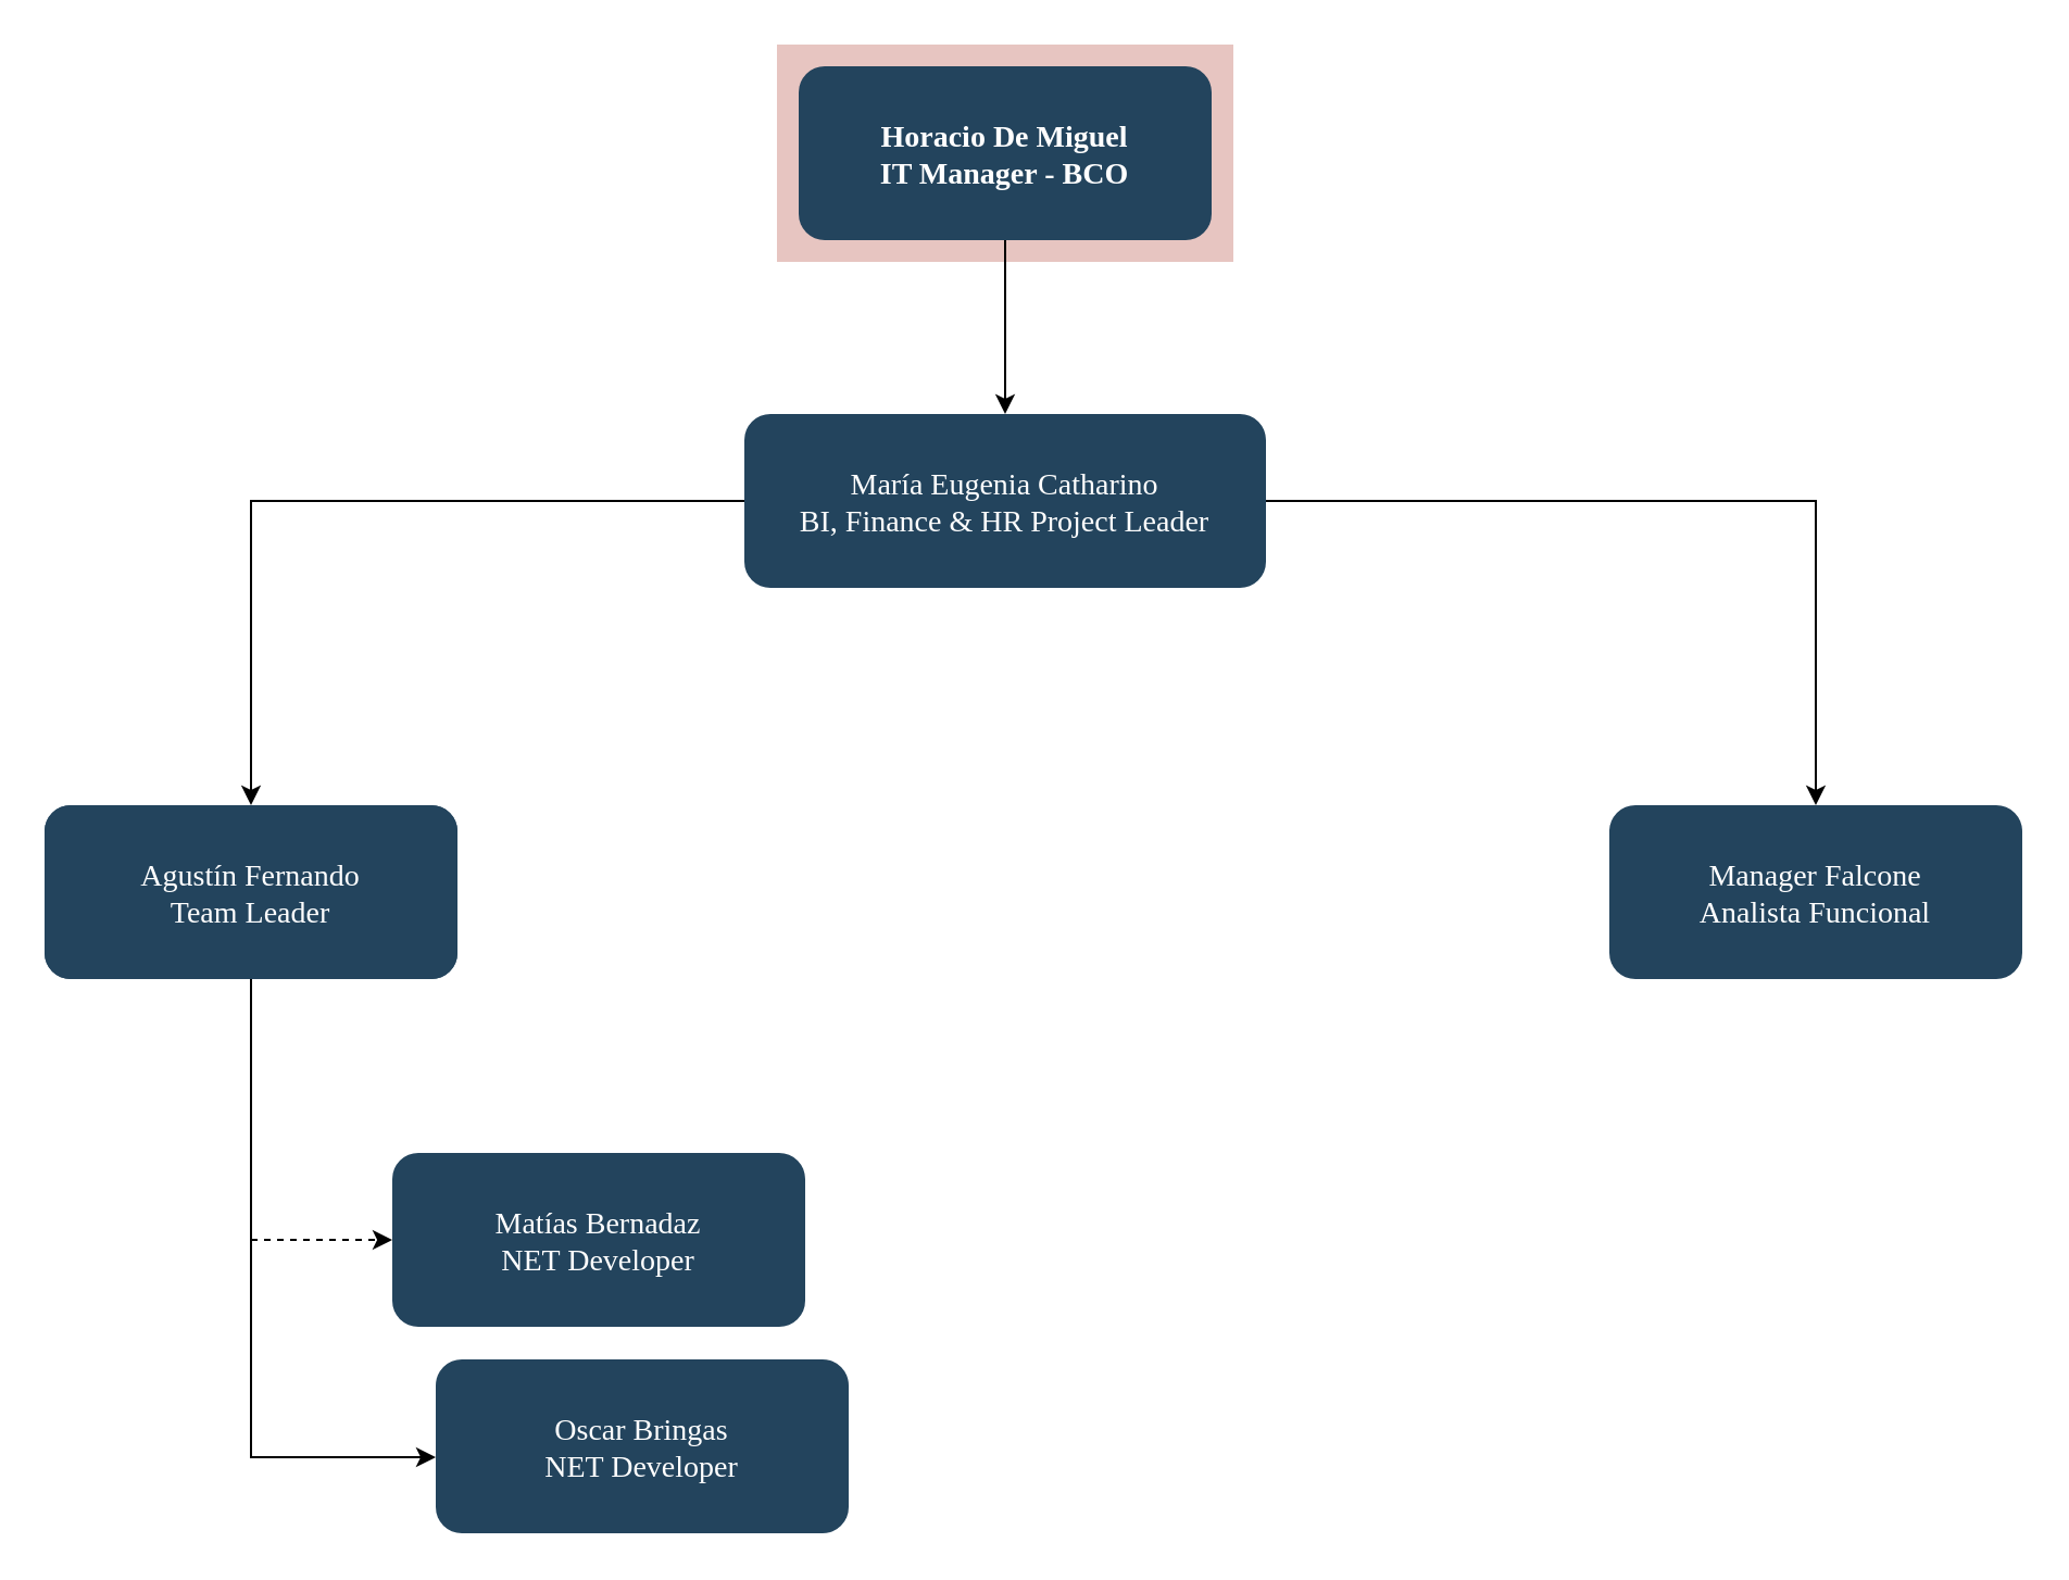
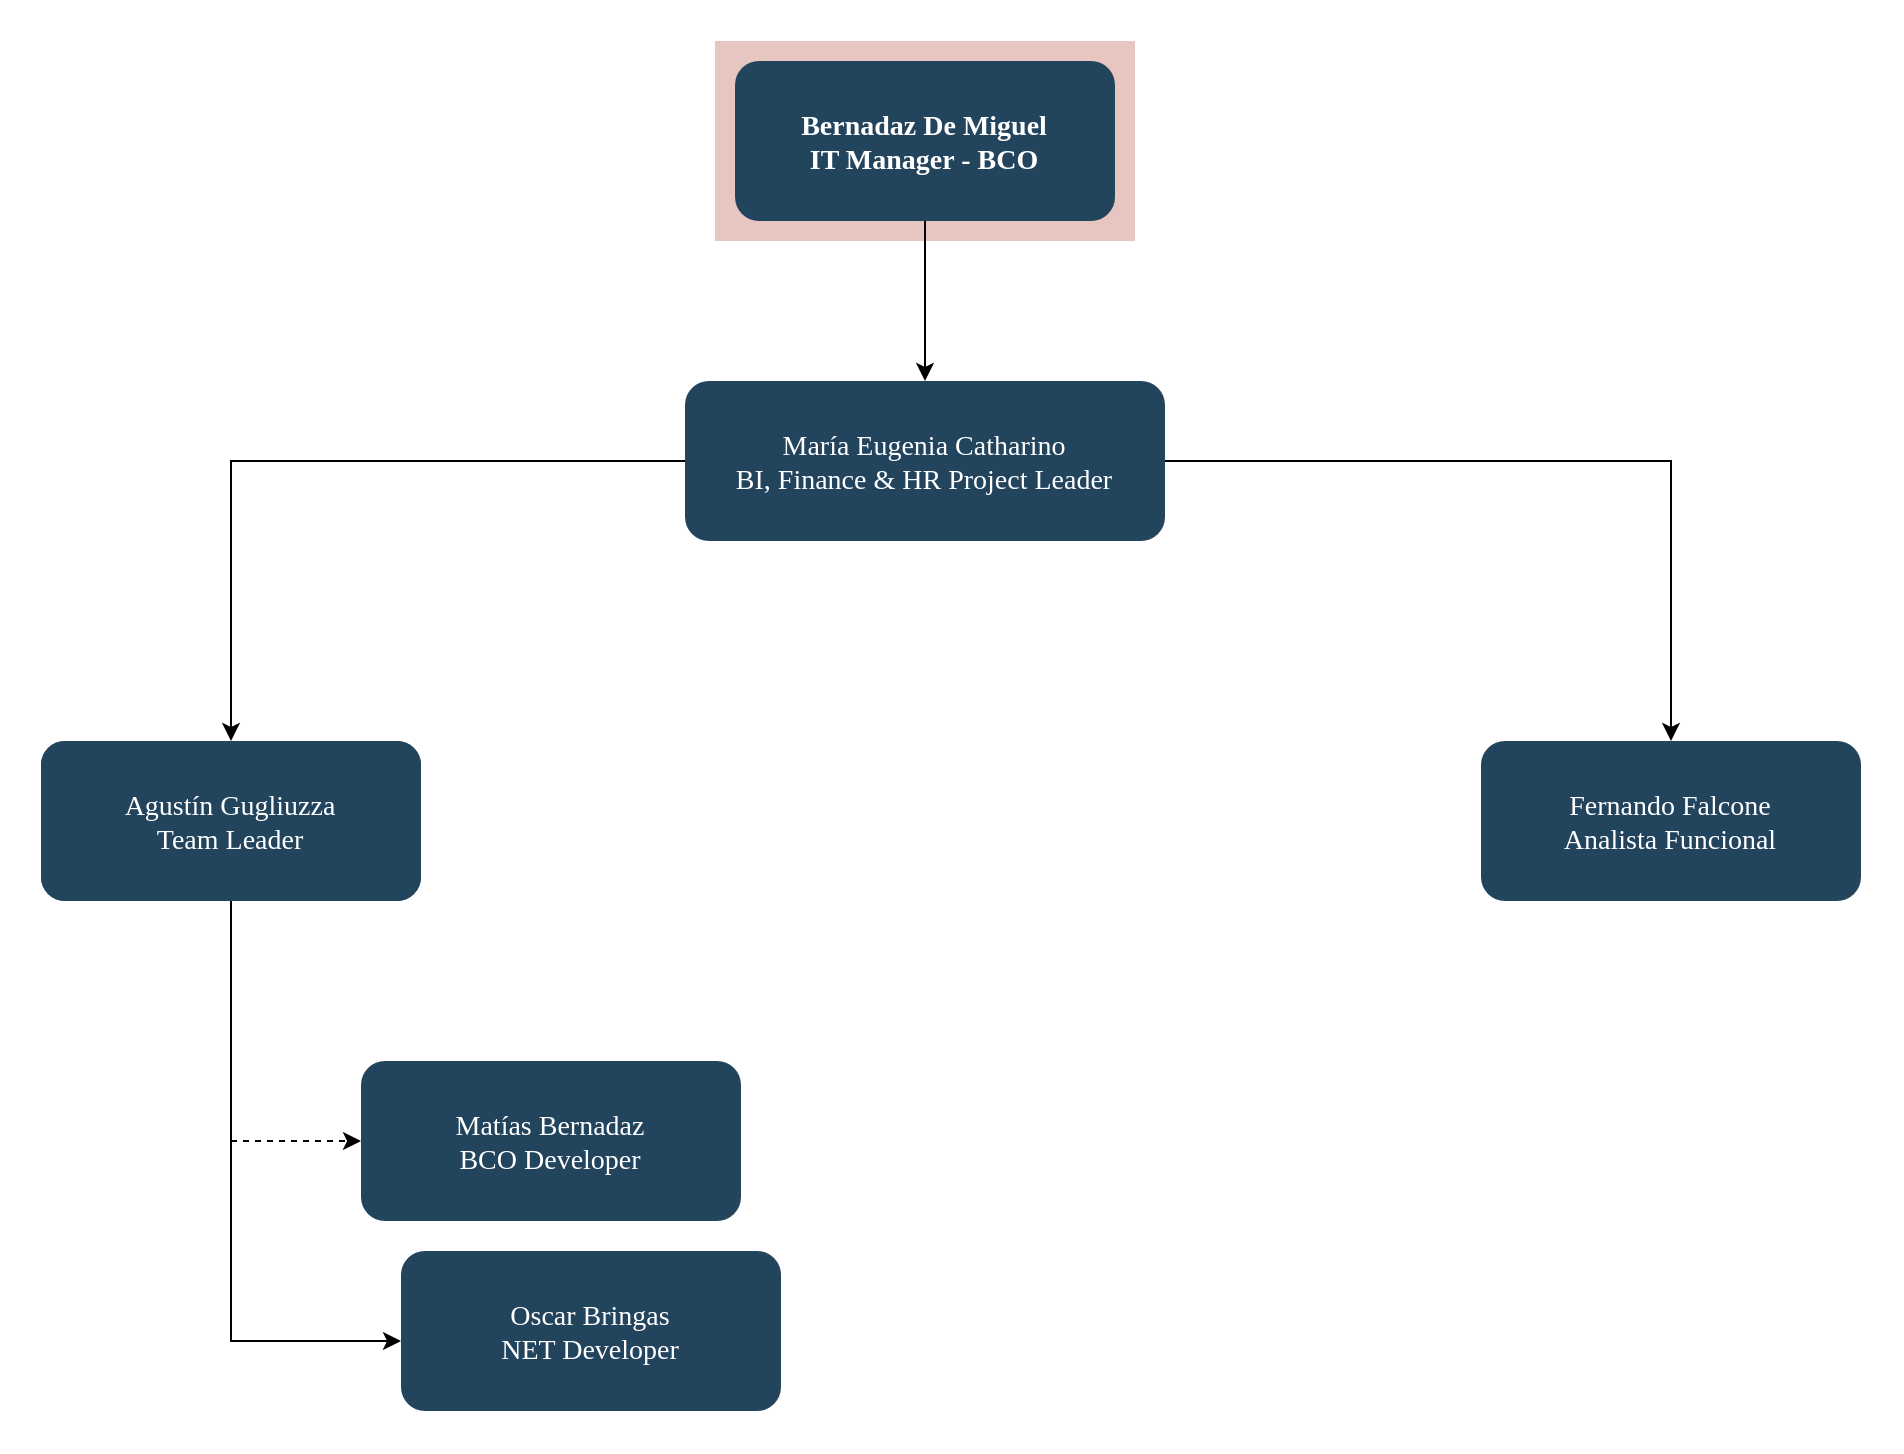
- <mxCell id="4" value="Horacio De Miguel&#10;IT Manager - BCO" style="rounded=1;fillColor=#23445D;gradientColor=none;strokeColor=none;fontColor=#FFFFFF;fontStyle=1;fontFamily=Tahoma;fontSize=14" parent="2" vertex="1"><mxGeometry x="10" y="10.0" width="190" height="80" as="geometry" /></mxCell>
+ <mxCell id="4" value="Bernadaz De Miguel&#10;IT Manager - BCO" style="rounded=1;fillColor=#23445D;gradientColor=none;strokeColor=none;fontColor=#FFFFFF;fontStyle=1;fontFamily=Tahoma;fontSize=14" parent="2" vertex="1"><mxGeometry x="10" y="10.0" width="190" height="80" as="geometry" /></mxCell>
- <mxCell id="13" value="Agustín Fernando&#10;Team Leader" style="rounded=1;fillColor=#23445D;gradientColor=none;strokeColor=none;fontColor=#FFFFFF;fontStyle=0;fontFamily=Tahoma;fontSize=14" parent="1" vertex="1"><mxGeometry x="20" y="370" width="190" height="80" as="geometry" /></mxCell>
+ <mxCell id="13" value="Agustín Gugliuzza&#10;Team Leader" style="rounded=1;fillColor=#23445D;gradientColor=none;strokeColor=none;fontColor=#FFFFFF;fontStyle=0;fontFamily=Tahoma;fontSize=14" parent="1" vertex="1"><mxGeometry x="20" y="370" width="190" height="80" as="geometry" /></mxCell>
- <mxCell id="10" value="Manager Falcone&#10;Analista Funcional" style="rounded=1;fillColor=#23445D;gradientColor=none;strokeColor=none;fontColor=#FFFFFF;fontStyle=0;fontFamily=Tahoma;fontSize=14" parent="1" vertex="1"><mxGeometry x="740" y="370" width="190" height="80" as="geometry" /></mxCell>
+ <mxCell id="10" value="Fernando Falcone&#10;Analista Funcional" style="rounded=1;fillColor=#23445D;gradientColor=none;strokeColor=none;fontColor=#FFFFFF;fontStyle=0;fontFamily=Tahoma;fontSize=14" parent="1" vertex="1"><mxGeometry x="740" y="370" width="190" height="80" as="geometry" /></mxCell>
- <mxCell id="14" value="Matías Bernadaz&#10;NET Developer" style="rounded=1;fillColor=#23445D;gradientColor=none;strokeColor=none;fontColor=#FFFFFF;fontStyle=0;fontFamily=Tahoma;fontSize=14" vertex="1" parent="1"><mxGeometry x="180" y="530" width="190" height="80" as="geometry" /></mxCell>
+ <mxCell id="14" value="Matías Bernadaz&#10;BCO Developer" style="rounded=1;fillColor=#23445D;gradientColor=none;strokeColor=none;fontColor=#FFFFFF;fontStyle=0;fontFamily=Tahoma;fontSize=14" vertex="1" parent="1"><mxGeometry x="180" y="530" width="190" height="80" as="geometry" /></mxCell>
